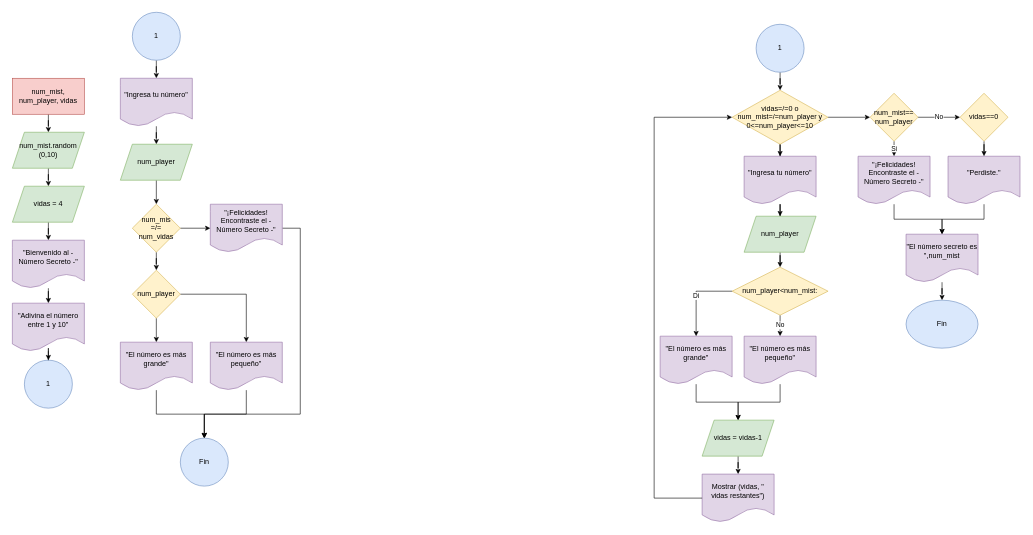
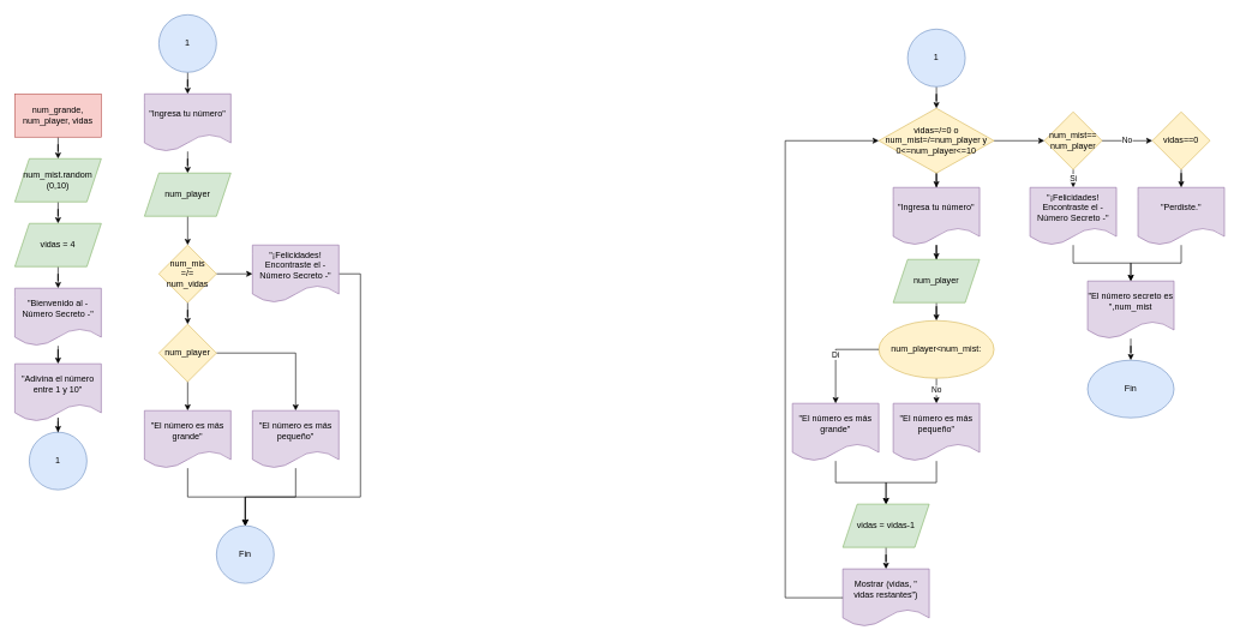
- <mxCell id="3" value="num_mist, num_player, vidas" style="rounded=0;whiteSpace=wrap;html=1;fillColor=#f8cecc;strokeColor=#b85450;" parent="1" vertex="1"><mxGeometry x="20" y="130" width="120" height="60" as="geometry" /></mxCell>
+ <mxCell id="3" value="num_grande, num_player, vidas" style="rounded=0;whiteSpace=wrap;html=1;fillColor=#f8cecc;strokeColor=#b85450;" parent="1" vertex="1"><mxGeometry x="20" y="130" width="120" height="60" as="geometry" /></mxCell>
- <mxCell id="23" value="num_player&amp;lt;num_mist:" style="rhombus;whiteSpace=wrap;html=1;fillColor=#fff2cc;strokeColor=#d6b656;" parent="1" vertex="1"><mxGeometry x="1220" y="445" width="160" height="80" as="geometry" /></mxCell>
+ <mxCell id="23" value="num_player&amp;lt;num_mist:" style="ellipse;whiteSpace=wrap;html=1;fillColor=#fff2cc;strokeColor=#d6b656;" parent="1" vertex="1"><mxGeometry x="1220" y="445" width="160" height="80" as="geometry" /></mxCell>
